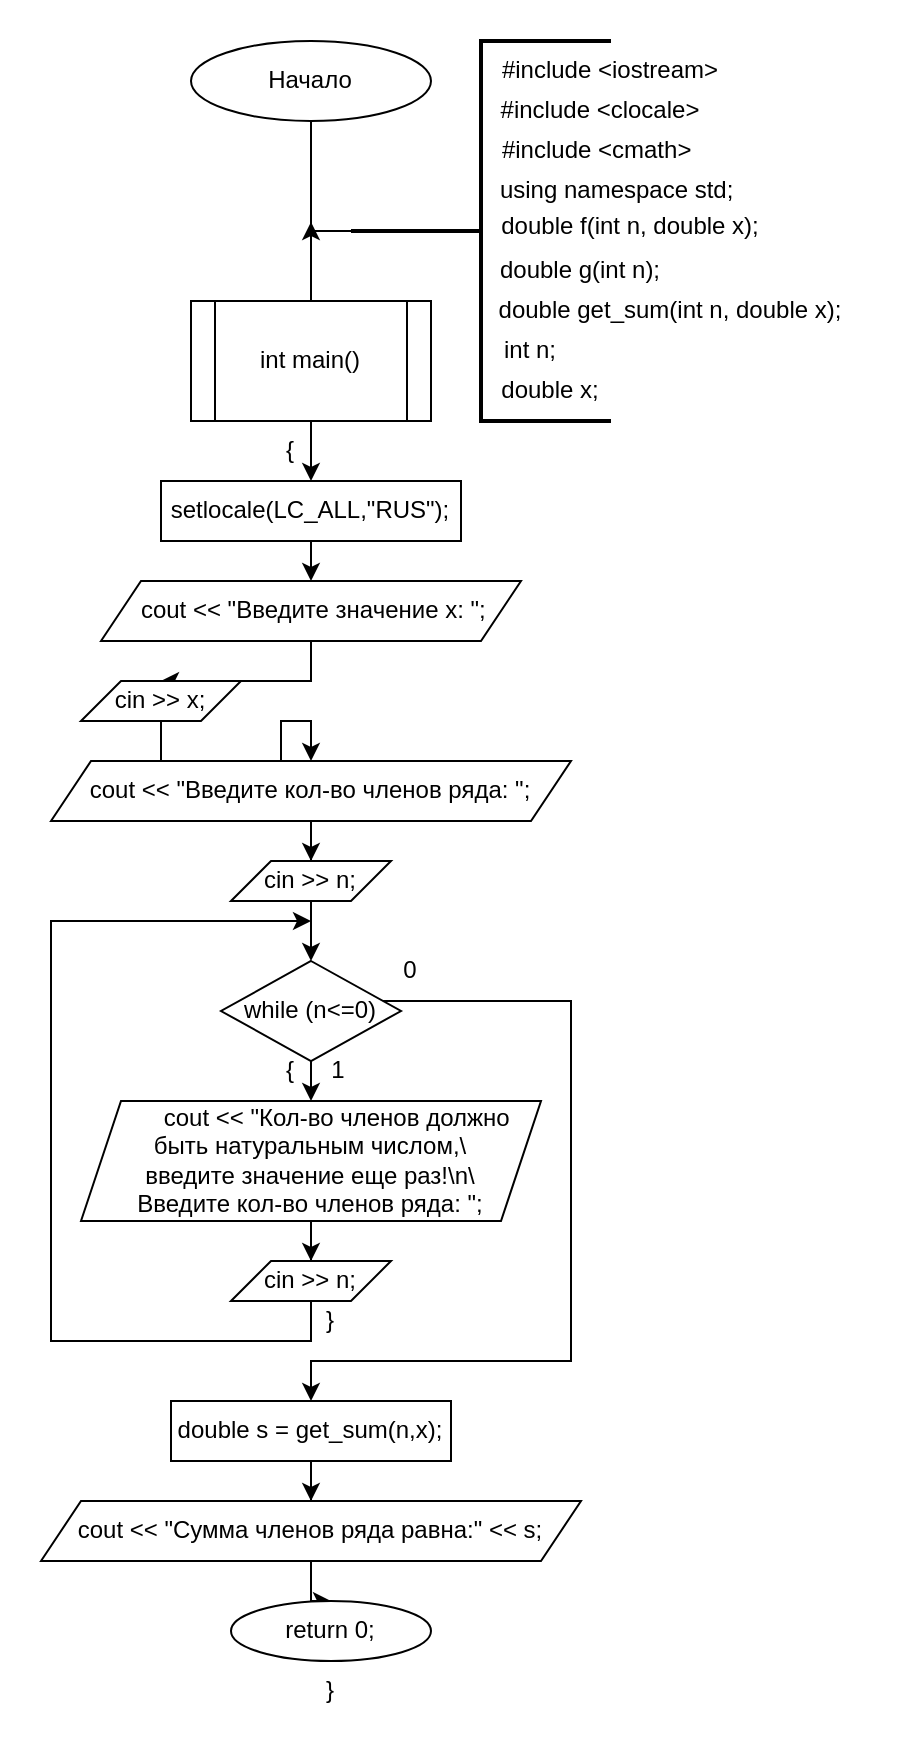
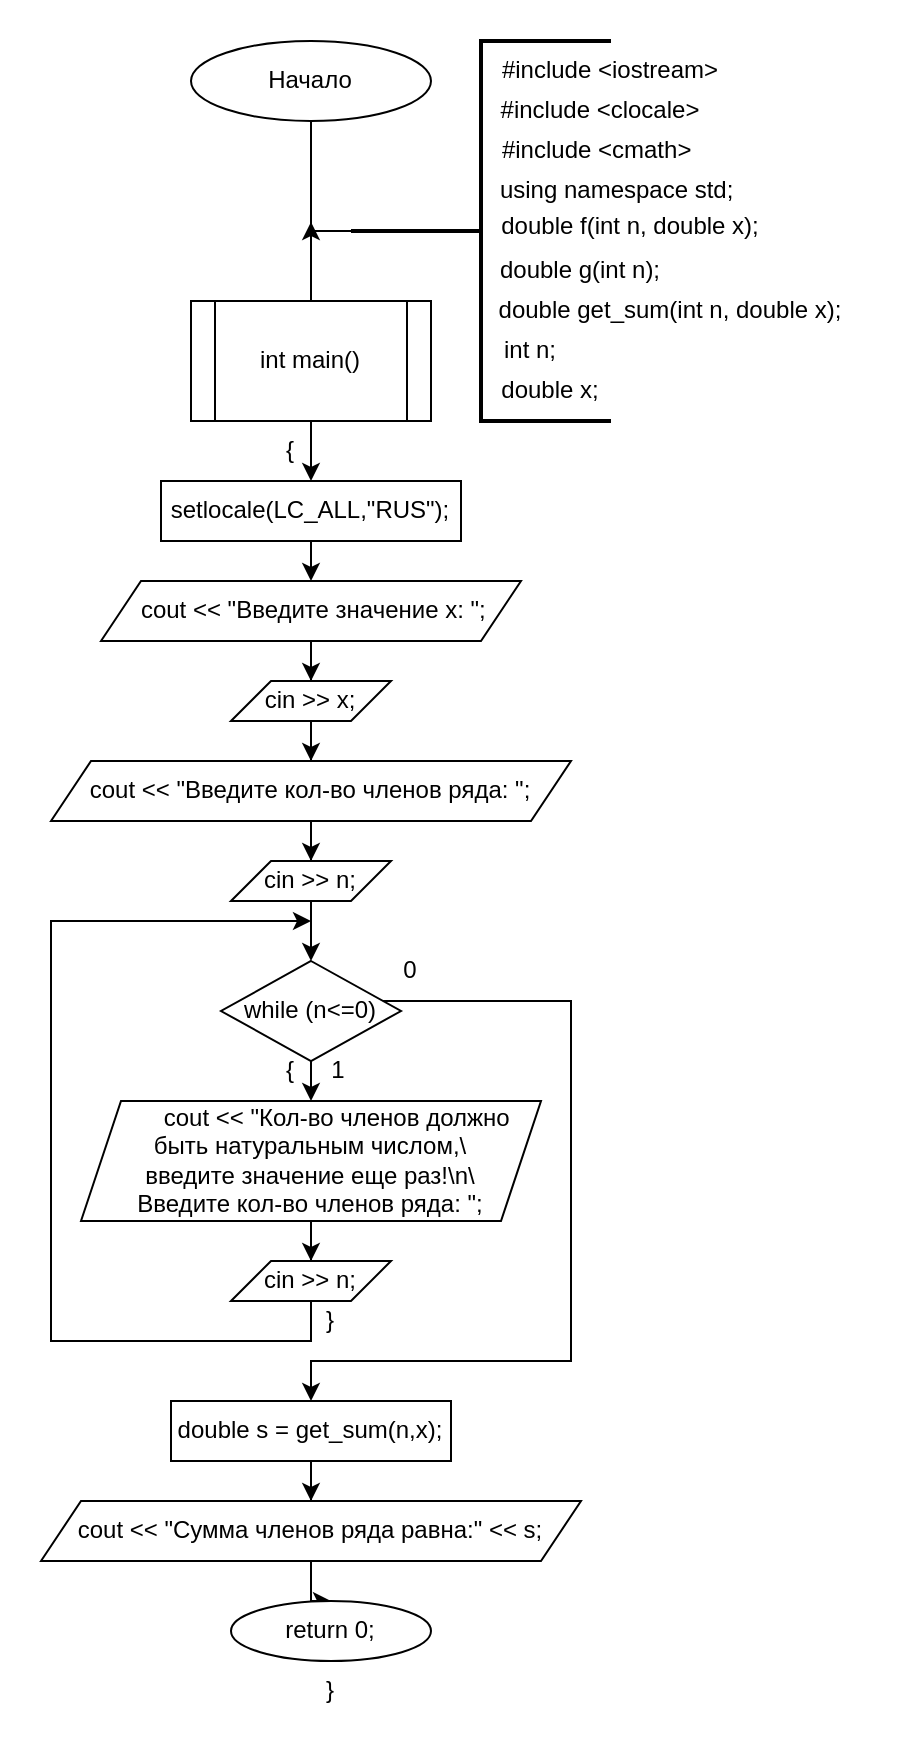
- <mxCell id="19" value="cin &gt;&gt; x;" style="shape=parallelogram;perimeter=parallelogramPerimeter;whiteSpace=wrap;html=1;fixedSize=1;" vertex="1" parent="1"><mxGeometry x="40" y="340" width="80" height="20" as="geometry" /></mxCell>
+ <mxCell id="19" value="cin &gt;&gt; x;" style="shape=parallelogram;perimeter=parallelogramPerimeter;whiteSpace=wrap;html=1;fixedSize=1;" vertex="1" parent="1"><mxGeometry x="115" y="340" width="80" height="20" as="geometry" /></mxCell>
